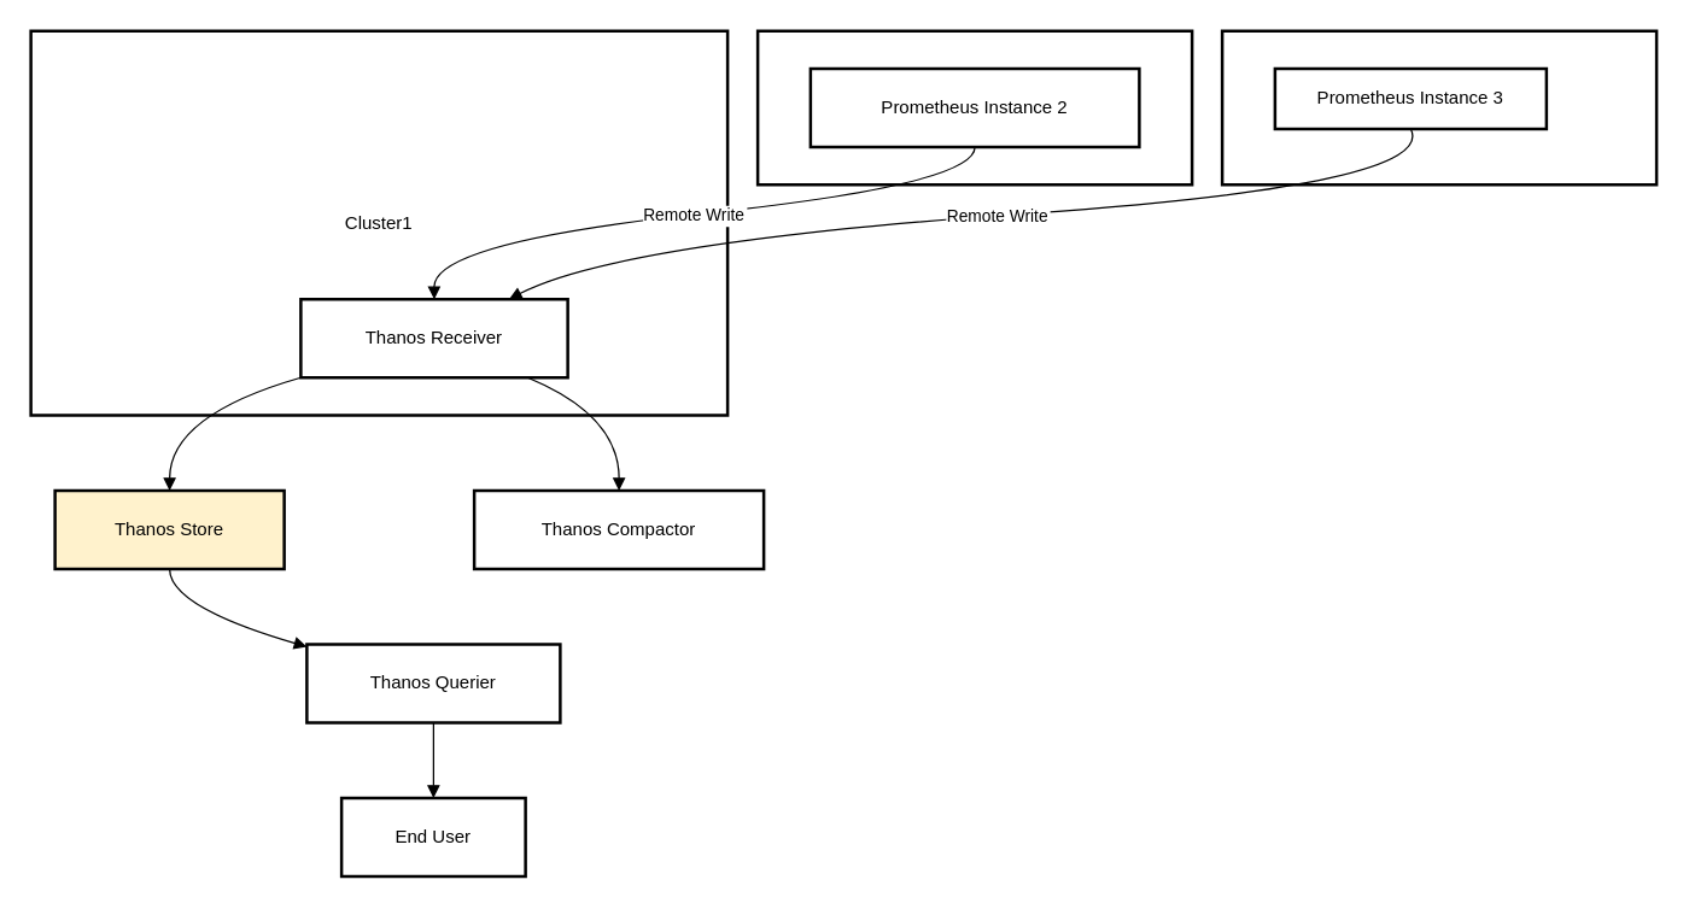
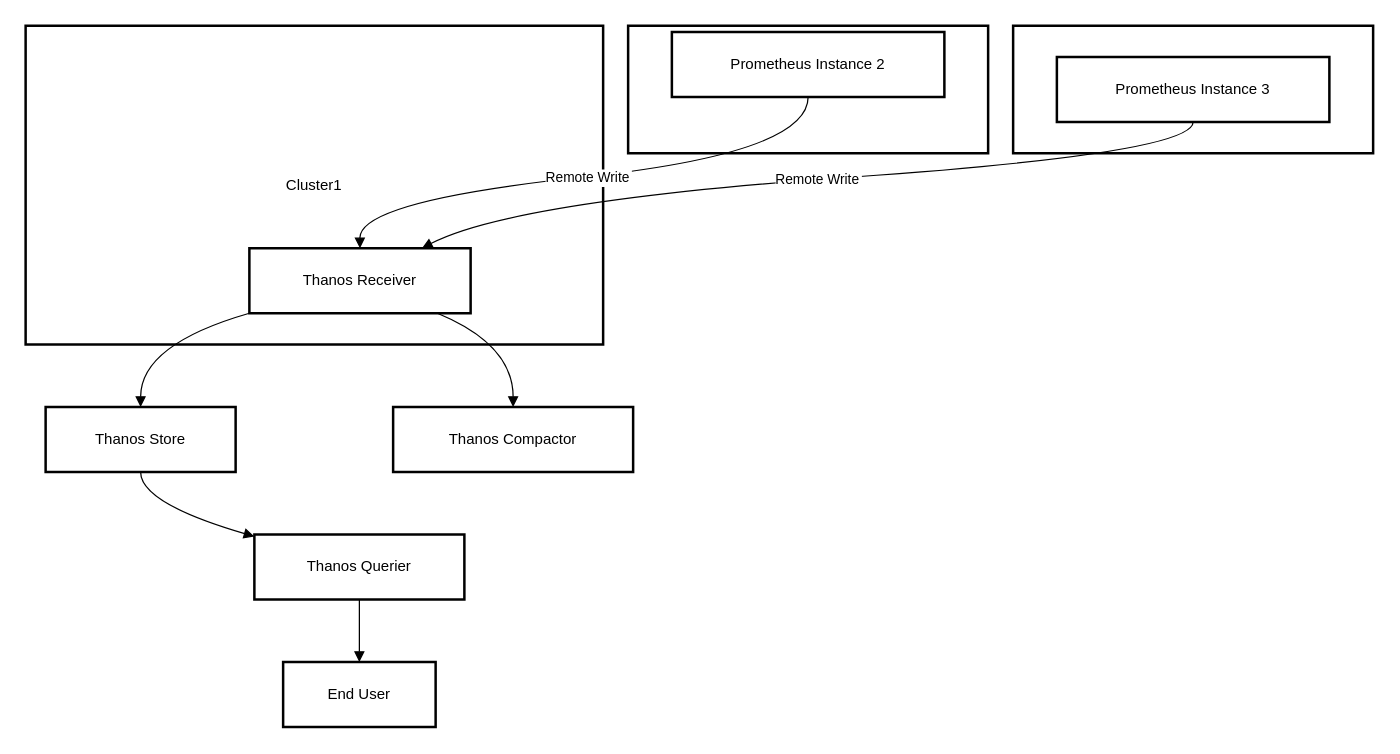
- <mxCell id="7" value="Prometheus Instance 3" style="whiteSpace=wrap;strokeWidth=2;" vertex="1" parent="1"><mxGeometry x="845" y="45" width="180" height="40" as="geometry" /></mxCell>
+ <mxCell id="7" value="Prometheus Instance 3" style="whiteSpace=wrap;strokeWidth=2;" vertex="1" parent="1"><mxGeometry x="845" y="45" width="218" height="52" as="geometry" /></mxCell>
- <mxCell id="6" value="Prometheus Instance 2" style="whiteSpace=wrap;strokeWidth=2;" vertex="1" parent="1"><mxGeometry x="537" y="45" width="218" height="52" as="geometry" /></mxCell>
+ <mxCell id="6" value="Prometheus Instance 2" style="whiteSpace=wrap;strokeWidth=2;" vertex="1" parent="1"><mxGeometry x="537" y="25" width="218" height="52" as="geometry" /></mxCell>
- <mxCell id="8" value="Thanos Store" style="whiteSpace=wrap;strokeWidth=2;fillColor=#fff2cc;" vertex="1" parent="1"><mxGeometry x="36" y="325" width="152" height="52" as="geometry" /></mxCell>
+ <mxCell id="8" value="Thanos Store" style="whiteSpace=wrap;strokeWidth=2;" vertex="1" parent="1"><mxGeometry x="36" y="325" width="152" height="52" as="geometry" /></mxCell>
